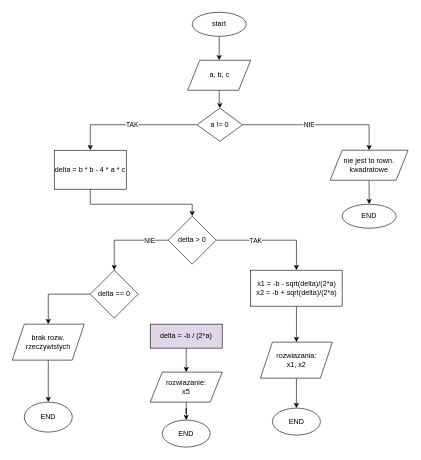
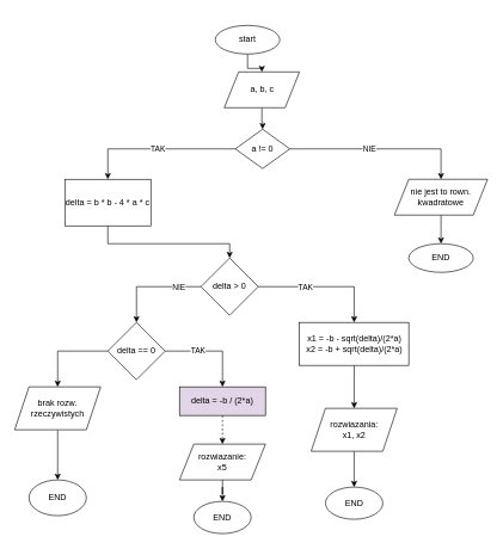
- <mxCell id="3" value="start" style="ellipse;whiteSpace=wrap;html=1;" vertex="1" parent="1"><mxGeometry x="320" width="90" height="40" as="geometry" y="20" /></mxCell>
+ <mxCell id="3" value="start" style="ellipse;whiteSpace=wrap;html=1;" vertex="1" parent="1"><mxGeometry x="300" y="35" width="90" height="40" as="geometry" /></mxCell>
+ <mxCell id="22" value="" style="edgeStyle=orthogonalEdgeStyle;rounded=0;orthogonalLoop=1;jettySize=auto;html=1;" edge="1" parent="1" source="25" target="31"><mxGeometry relative="1" as="geometry" /></mxCell>
+ <mxCell id="23" value="TAK" style="edgeLabel;html=1;align=center;verticalAlign=middle;resizable=0;points=[];" vertex="1" connectable="0" parent="22"><mxGeometry x="-0.311" y="1" relative="1" as="geometry"><mxPoint as="offset" /></mxGeometry></mxCell>
- <mxCell id="30" value="" style="edgeStyle=orthogonalEdgeStyle;rounded=0;orthogonalLoop=1;jettySize=auto;html=1;" edge="1" parent="1" source="31" target="33"><mxGeometry relative="1" as="geometry" /></mxCell>
+ <mxCell id="30" value="" style="edgeStyle=orthogonalEdgeStyle;rounded=0;orthogonalLoop=1;jettySize=auto;html=1;dashed=1;" edge="1" parent="1" source="31" target="33"><mxGeometry relative="1" as="geometry" /></mxCell>
